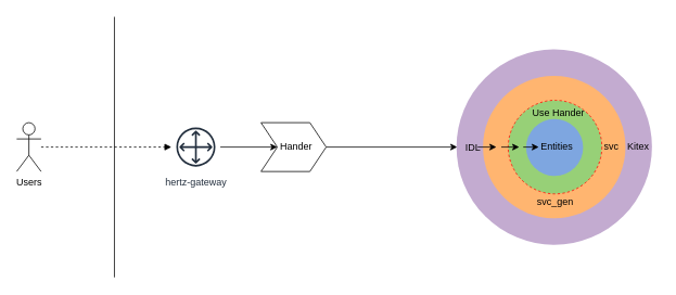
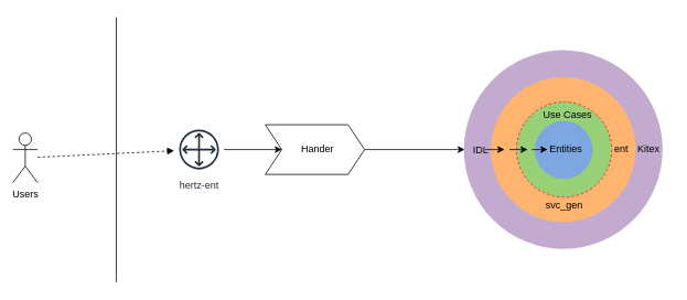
- <mxCell id="17" value="Use Hander" style="text;html=1;align=center;verticalAlign=middle;resizable=0;points=[];autosize=1;strokeColor=none;fillColor=none;" vertex="1" parent="1"><mxGeometry x="645" y="123.5" width="80" height="30" as="geometry" /></mxCell>
+ <mxCell id="17" value="Use Cases" style="text;html=1;align=center;verticalAlign=middle;resizable=0;points=[];autosize=1;strokeColor=none;fillColor=none;" vertex="1" parent="1"><mxGeometry x="645" y="123.5" width="80" height="30" as="geometry" /></mxCell>
- <mxCell id="2" value="Users" style="shape=umlActor;verticalLabelPosition=bottom;verticalAlign=top;html=1;outlineConnect=0;" vertex="1" parent="1"><mxGeometry x="20" y="150" width="30" height="60" as="geometry" /></mxCell>
+ <mxCell id="2" value="Users" style="shape=umlActor;verticalLabelPosition=bottom;verticalAlign=top;html=1;outlineConnect=0;" vertex="1" parent="1"><mxGeometry x="15" y="160" width="30" height="60" as="geometry" /></mxCell>
- <mxCell id="8" value="&amp;nbsp; Hander" style="shape=step;perimeter=stepPerimeter;whiteSpace=wrap;html=1;fixedSize=1;" vertex="1" parent="1"><mxGeometry x="320" y="150" width="80" height="60" as="geometry" /></mxCell>
+ <mxCell id="8" value="&amp;nbsp; Hander" style="shape=step;perimeter=stepPerimeter;whiteSpace=wrap;html=1;fixedSize=1;" vertex="1" parent="1"><mxGeometry x="320" y="150" width="120" height="60" as="geometry" /></mxCell>
- <mxCell id="16" value="svc" style="text;html=1;align=center;verticalAlign=middle;resizable=0;points=[];autosize=1;strokeColor=none;fillColor=none;" vertex="1" parent="1"><mxGeometry x="729.5" y="165" width="40" height="30" as="geometry" /></mxCell>
+ <mxCell id="16" value="ent" style="text;html=1;align=center;verticalAlign=middle;resizable=0;points=[];autosize=1;strokeColor=none;fillColor=none;" vertex="1" parent="1"><mxGeometry x="729.5" y="165" width="40" height="30" as="geometry" /></mxCell>
- <mxCell id="4" value="hertz-gateway" style="sketch=0;outlineConnect=0;fontColor=#232F3E;gradientColor=none;strokeColor=#232F3E;fillColor=#ffffff;dashed=0;verticalLabelPosition=bottom;verticalAlign=top;align=center;html=1;fontSize=12;fontStyle=0;aspect=fixed;shape=mxgraph.aws4.resourceIcon;resIcon=mxgraph.aws4.customer_gateway;" vertex="1" parent="1"><mxGeometry x="210" y="150" width="60" height="60" as="geometry" /></mxCell>
+ <mxCell id="4" value="hertz-ent" style="sketch=0;outlineConnect=0;fontColor=#232F3E;gradientColor=none;strokeColor=#232F3E;fillColor=#ffffff;dashed=0;verticalLabelPosition=bottom;verticalAlign=top;align=center;html=1;fontSize=12;fontStyle=0;aspect=fixed;shape=mxgraph.aws4.resourceIcon;resIcon=mxgraph.aws4.customer_gateway;" vertex="1" parent="1"><mxGeometry x="210" y="150" width="60" height="60" as="geometry" /></mxCell>
